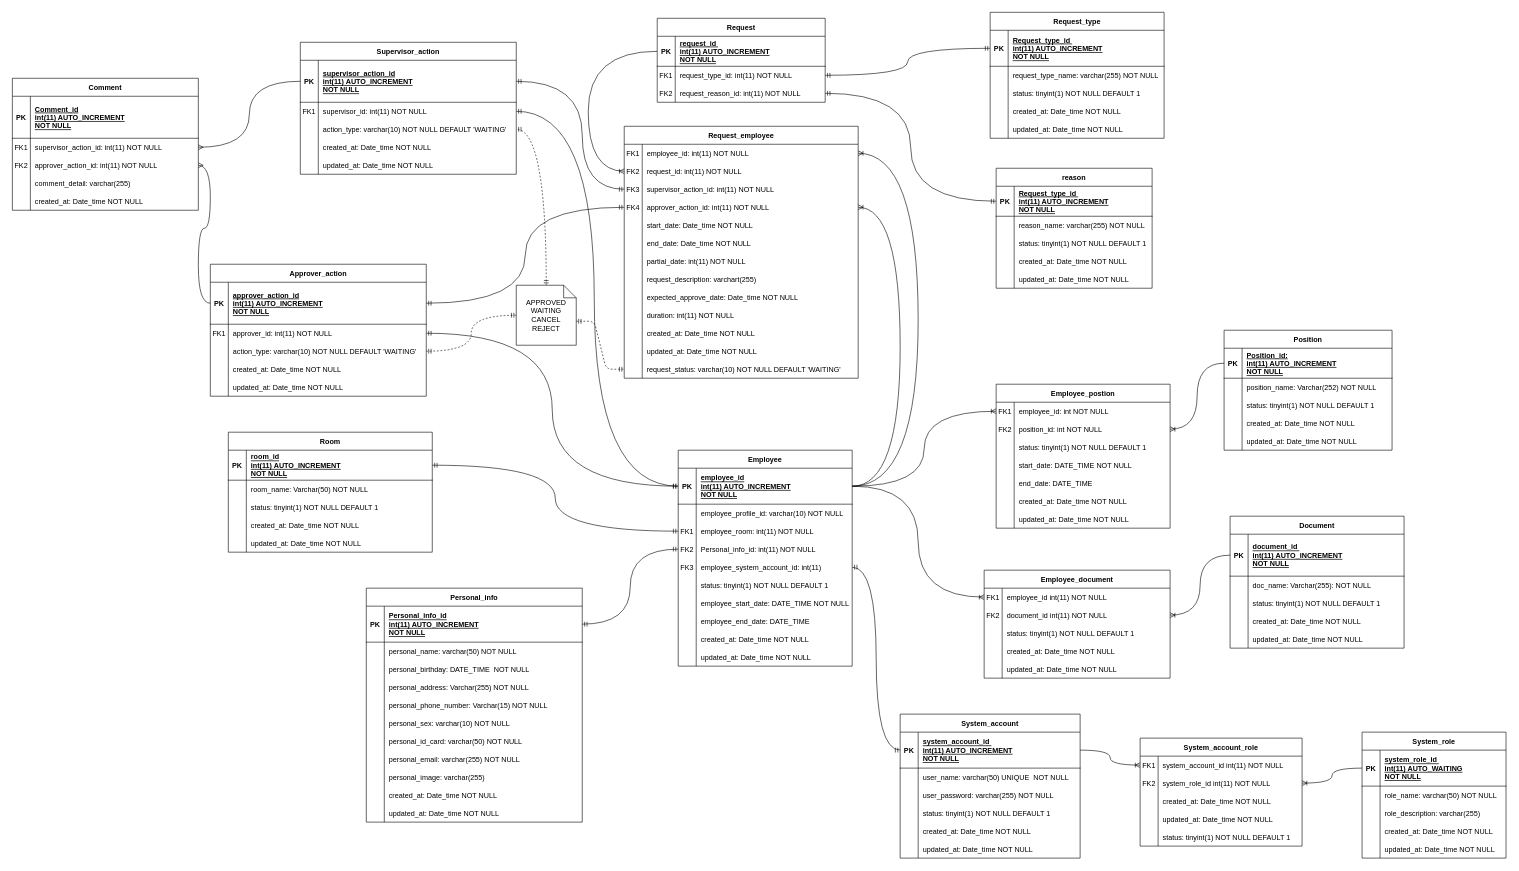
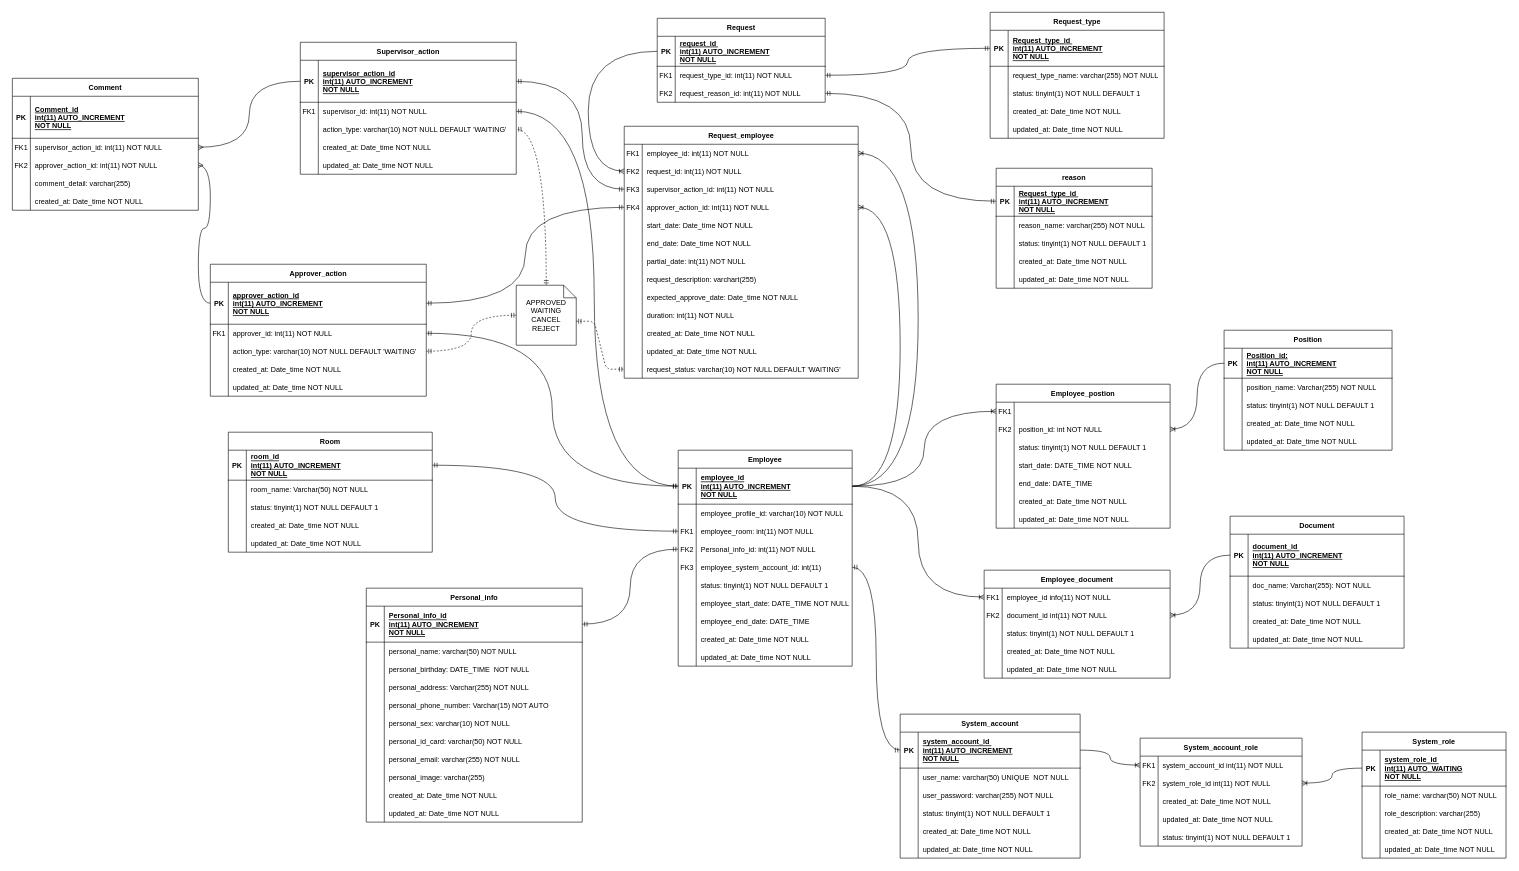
- <mxCell id="92" value="position_name: Varchar(252) NOT NULL" style="shape=partialRectangle;connectable=0;fillColor=none;top=0;left=0;bottom=0;right=0;align=left;spacingLeft=6;overflow=hidden;" parent="90" vertex="1"><mxGeometry x="30" width="250" height="30" as="geometry" /></mxCell>
+ <mxCell id="92" value="position_name: Varchar(255) NOT NULL" style="shape=partialRectangle;connectable=0;fillColor=none;top=0;left=0;bottom=0;right=0;align=left;spacingLeft=6;overflow=hidden;" parent="90" vertex="1"><mxGeometry x="30" width="250" height="30" as="geometry" /></mxCell>
- <mxCell id="105" value="employee_id: int NOT NULL" style="shape=partialRectangle;connectable=0;fillColor=none;top=0;left=0;bottom=0;right=0;align=left;spacingLeft=6;overflow=hidden;" parent="103" vertex="1"><mxGeometry x="30" width="260" height="30" as="geometry" /></mxCell>
- <mxCell id="145" value="employee_id int(11) NOT NULL" style="shape=partialRectangle;connectable=0;fillColor=none;top=0;left=0;bottom=0;right=0;align=left;spacingLeft=6;overflow=hidden;" parent="143" vertex="1"><mxGeometry x="30" width="280" height="30" as="geometry" /></mxCell>
+ <mxCell id="145" value="employee_id info(11) NOT NULL" style="shape=partialRectangle;connectable=0;fillColor=none;top=0;left=0;bottom=0;right=0;align=left;spacingLeft=6;overflow=hidden;" parent="143" vertex="1"><mxGeometry x="30" width="280" height="30" as="geometry" /></mxCell>
- <mxCell id="65" value="personal_phone_number: Varchar(15) NOT NULL" style="shape=partialRectangle;connectable=0;fillColor=none;top=0;left=0;bottom=0;right=0;align=left;spacingLeft=6;overflow=hidden;" parent="63" vertex="1"><mxGeometry x="30" width="330" height="30" as="geometry" /></mxCell>
+ <mxCell id="65" value="personal_phone_number: Varchar(15) NOT AUTO" style="shape=partialRectangle;connectable=0;fillColor=none;top=0;left=0;bottom=0;right=0;align=left;spacingLeft=6;overflow=hidden;" parent="63" vertex="1"><mxGeometry x="30" width="330" height="30" as="geometry" /></mxCell>
